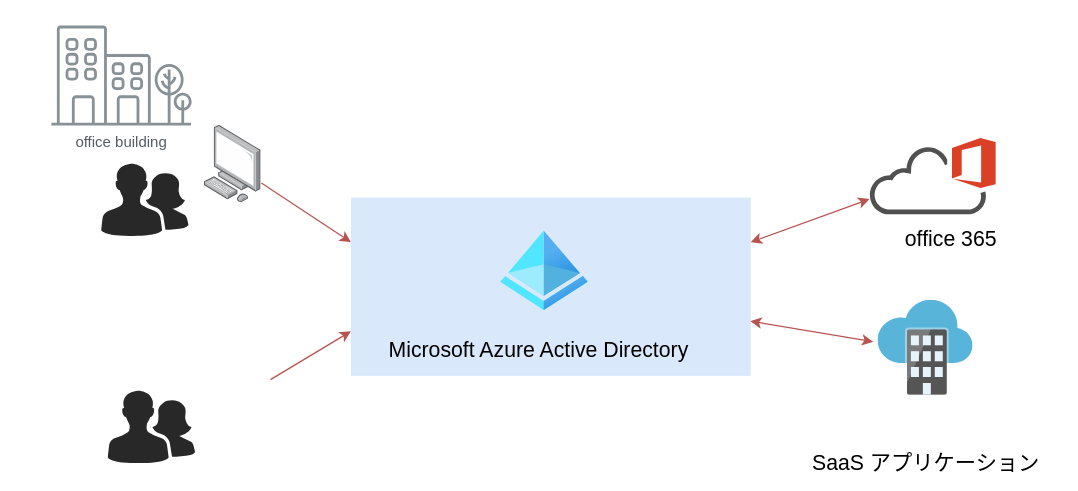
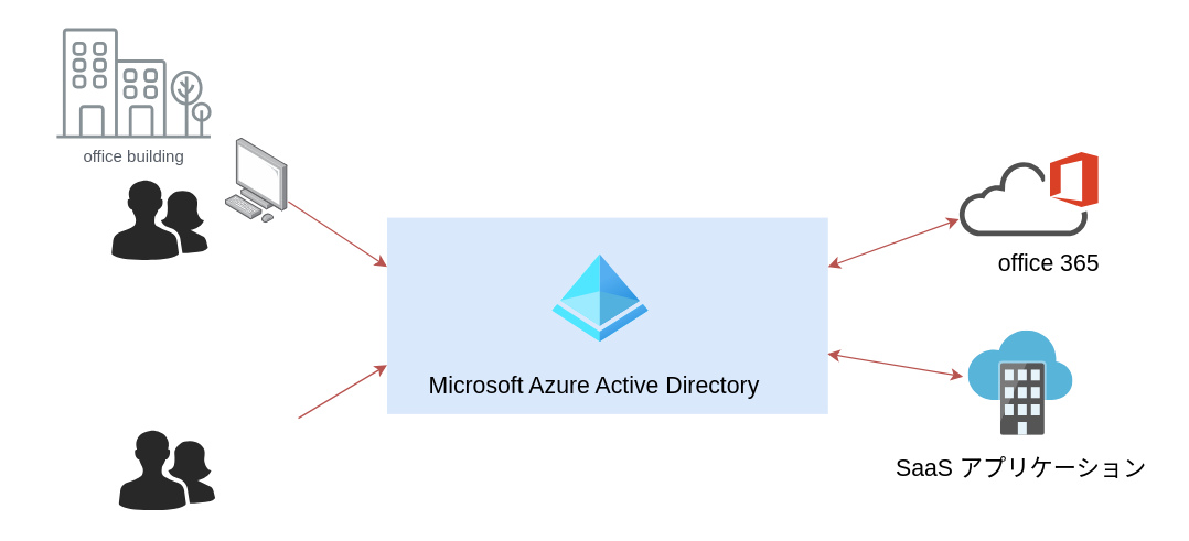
- <mxCell id="8" value="SaaS アプリケーション" style="text;html=1;resizable=0;autosize=1;align=center;verticalAlign=middle;points=[];fillColor=none;strokeColor=none;rounded=0;fontSize=17;" vertex="1" parent="1"><mxGeometry x="640" y="356" width="200" height="30" as="geometry" /></mxCell>
+ <mxCell id="8" value="SaaS アプリケーション" style="text;html=1;resizable=0;autosize=1;align=center;verticalAlign=middle;points=[];fillColor=none;strokeColor=none;rounded=0;fontSize=17;" vertex="1" parent="1"><mxGeometry x="640" y="326" width="200" height="30" as="geometry" /></mxCell>
